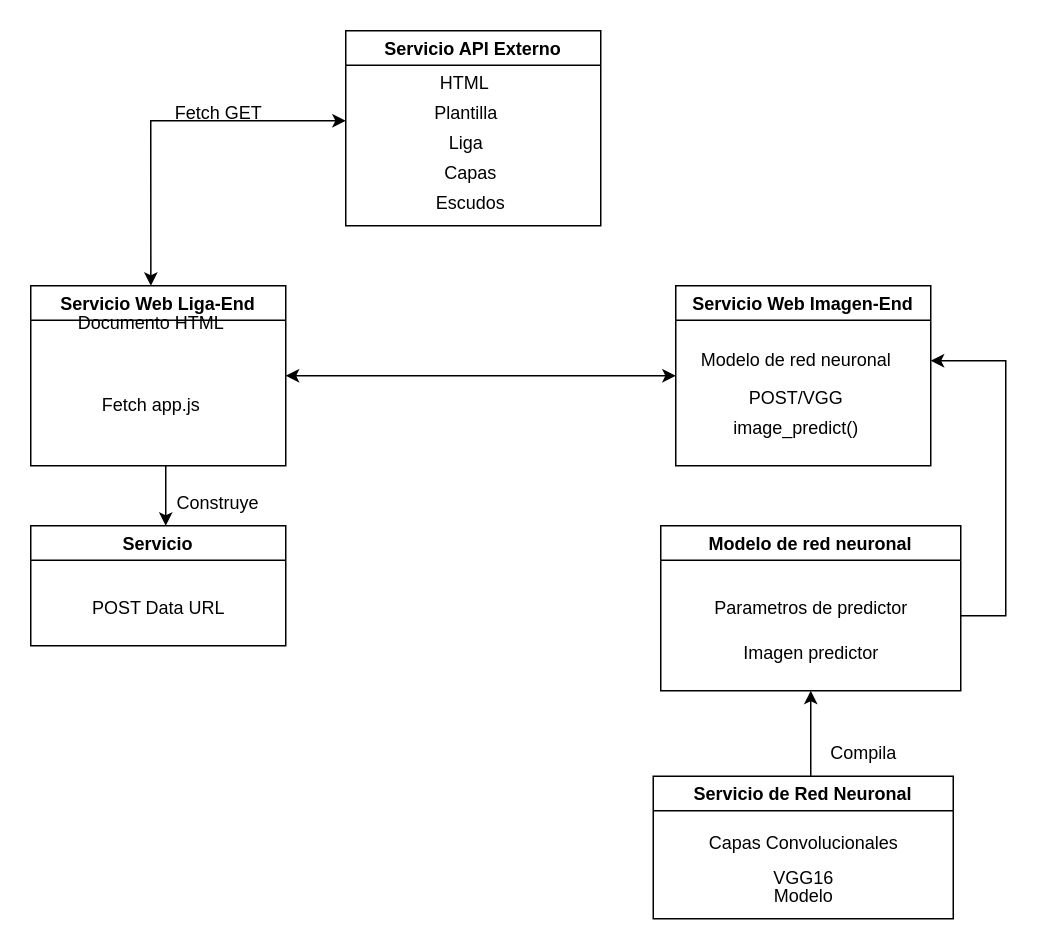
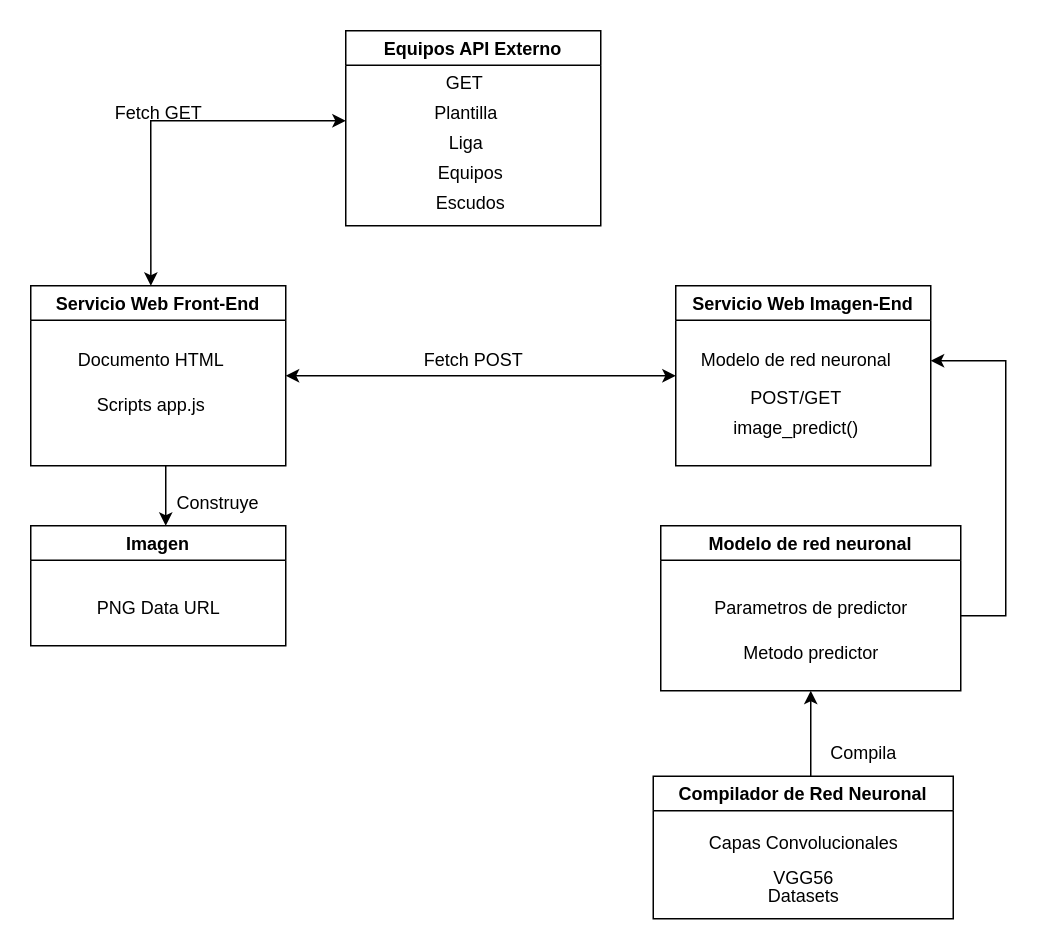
- <mxCell id="14" value="Servicio API Externo" style="swimlane;" parent="1" vertex="1"><mxGeometry x="230" y="20" width="170" height="130" as="geometry" /></mxCell>
+ <mxCell id="14" value="Equipos API Externo" style="swimlane;" parent="1" vertex="1"><mxGeometry x="230" y="20" width="170" height="130" as="geometry" /></mxCell>
- <mxCell id="19" value="HTML" style="text;html=1;align=center;verticalAlign=middle;resizable=0;points=[];autosize=1;strokeColor=none;fillColor=none;" parent="14" vertex="1"><mxGeometry x="54" y="20" width="50" height="30" as="geometry" /></mxCell>
+ <mxCell id="19" value="GET" style="text;html=1;align=center;verticalAlign=middle;resizable=0;points=[];autosize=1;strokeColor=none;fillColor=none;" parent="14" vertex="1"><mxGeometry x="54" y="20" width="50" height="30" as="geometry" /></mxCell>
- <mxCell id="25" value="Fetch GET" style="text;html=1;align=center;verticalAlign=middle;resizable=0;points=[];autosize=1;strokeColor=none;fillColor=none;" parent="1" vertex="1"><mxGeometry x="105" y="60" width="80" height="30" as="geometry" /></mxCell>
+ <mxCell id="25" value="Fetch GET" style="text;html=1;align=center;verticalAlign=middle;resizable=0;points=[];autosize=1;strokeColor=none;fillColor=none;" parent="1" vertex="1"><mxGeometry x="65" y="60" width="80" height="30" as="geometry" /></mxCell>
- <mxCell id="18" value="Capas" style="text;html=1;align=center;verticalAlign=middle;resizable=0;points=[];autosize=1;strokeColor=none;fillColor=none;" parent="14" vertex="1"><mxGeometry x="48" y="80" width="70" height="30" as="geometry" /></mxCell>
+ <mxCell id="18" value="Equipos" style="text;html=1;align=center;verticalAlign=middle;resizable=0;points=[];autosize=1;strokeColor=none;fillColor=none;" parent="14" vertex="1"><mxGeometry x="48" y="80" width="70" height="30" as="geometry" /></mxCell>
- <mxCell id="11" value="Servicio Web Liga-End" style="swimlane;horizontal=1;" parent="1" vertex="1"><mxGeometry x="20" y="190" width="170" height="120" as="geometry"><mxRectangle x="100" y="220" width="180" height="30" as="alternateBounds" /></mxGeometry></mxCell>
+ <mxCell id="11" value="Servicio Web Front-End" style="swimlane;horizontal=1;" parent="1" vertex="1"><mxGeometry x="20" y="190" width="170" height="120" as="geometry"><mxRectangle x="100" y="220" width="180" height="30" as="alternateBounds" /></mxGeometry></mxCell>
- <mxCell id="12" value="Documento HTML" style="text;html=1;align=center;verticalAlign=middle;resizable=0;points=[];autosize=1;strokeColor=none;fillColor=none;" parent="11" vertex="1"><mxGeometry x="20" y="10" width="120" height="30" as="geometry" /></mxCell>
+ <mxCell id="12" value="Documento HTML" style="text;html=1;align=center;verticalAlign=middle;resizable=0;points=[];autosize=1;strokeColor=none;fillColor=none;" parent="11" vertex="1"><mxGeometry x="20" y="35" width="120" height="30" as="geometry" /></mxCell>
+ <mxCell id="32" value="Fetch POST" style="text;html=1;align=center;verticalAlign=middle;resizable=0;points=[];autosize=1;strokeColor=none;fillColor=none;" parent="1" vertex="1"><mxGeometry x="270" y="225" width="90" height="30" as="geometry" /></mxCell>
- <mxCell id="9" value="POST/VGG" style="text;html=1;align=center;verticalAlign=middle;resizable=0;points=[];autosize=1;strokeColor=none;fillColor=none;" parent="7" vertex="1"><mxGeometry x="40" y="60" width="80" height="30" as="geometry" /></mxCell>
+ <mxCell id="9" value="POST/GET" style="text;html=1;align=center;verticalAlign=middle;resizable=0;points=[];autosize=1;strokeColor=none;fillColor=none;" parent="7" vertex="1"><mxGeometry x="40" y="60" width="80" height="30" as="geometry" /></mxCell>
- <mxCell id="13" value="Fetch app.js" style="text;html=1;align=center;verticalAlign=middle;resizable=0;points=[];autosize=1;strokeColor=none;fillColor=none;" parent="11" vertex="1"><mxGeometry x="30" y="65" width="100" height="30" as="geometry" /></mxCell>
+ <mxCell id="13" value="Scripts app.js" style="text;html=1;align=center;verticalAlign=middle;resizable=0;points=[];autosize=1;strokeColor=none;fillColor=none;" parent="11" vertex="1"><mxGeometry x="30" y="65" width="100" height="30" as="geometry" /></mxCell>
- <mxCell id="2" value="Servicio" style="swimlane;" parent="1" vertex="1"><mxGeometry x="20" y="350" width="170" height="80" as="geometry" /></mxCell>
+ <mxCell id="2" value="Imagen" style="swimlane;" parent="1" vertex="1"><mxGeometry x="20" y="350" width="170" height="80" as="geometry" /></mxCell>
- <mxCell id="3" value="POST Data URL" style="text;html=1;align=center;verticalAlign=middle;resizable=0;points=[];autosize=1;strokeColor=none;fillColor=none;" parent="2" vertex="1"><mxGeometry x="30" y="40" width="110" height="30" as="geometry" /></mxCell>
+ <mxCell id="3" value="PNG Data URL" style="text;html=1;align=center;verticalAlign=middle;resizable=0;points=[];autosize=1;strokeColor=none;fillColor=none;" parent="2" vertex="1"><mxGeometry x="30" y="40" width="110" height="30" as="geometry" /></mxCell>
- <mxCell id="6" value="Imagen predictor" style="text;html=1;align=center;verticalAlign=middle;resizable=0;points=[];autosize=1;strokeColor=none;fillColor=none;" parent="4" vertex="1"><mxGeometry x="45" y="70" width="110" height="30" as="geometry" /></mxCell>
+ <mxCell id="6" value="Metodo predictor" style="text;html=1;align=center;verticalAlign=middle;resizable=0;points=[];autosize=1;strokeColor=none;fillColor=none;" parent="4" vertex="1"><mxGeometry x="45" y="70" width="110" height="30" as="geometry" /></mxCell>
- <mxCell id="20" value="Servicio de Red Neuronal" style="swimlane;" parent="1" vertex="1"><mxGeometry x="435" y="517" width="200" height="95" as="geometry" /></mxCell>
+ <mxCell id="20" value="Compilador de Red Neuronal" style="swimlane;" parent="1" vertex="1"><mxGeometry x="435" y="517" width="200" height="95" as="geometry" /></mxCell>
- <mxCell id="23" value="VGG16" style="text;html=1;align=center;verticalAlign=middle;resizable=0;points=[];autosize=1;strokeColor=none;fillColor=none;" parent="20" vertex="1"><mxGeometry x="70" y="53" width="60" height="30" as="geometry" /></mxCell>
+ <mxCell id="23" value="VGG56" style="text;html=1;align=center;verticalAlign=middle;resizable=0;points=[];autosize=1;strokeColor=none;fillColor=none;" parent="20" vertex="1"><mxGeometry x="70" y="53" width="60" height="30" as="geometry" /></mxCell>
- <mxCell id="22" value="Modelo" style="text;html=1;align=center;verticalAlign=middle;resizable=0;points=[];autosize=1;strokeColor=none;fillColor=none;" parent="20" vertex="1"><mxGeometry x="65" y="65" width="70" height="30" as="geometry" /></mxCell>
+ <mxCell id="22" value="Datasets" style="text;html=1;align=center;verticalAlign=middle;resizable=0;points=[];autosize=1;strokeColor=none;fillColor=none;" parent="20" vertex="1"><mxGeometry x="65" y="65" width="70" height="30" as="geometry" /></mxCell>
